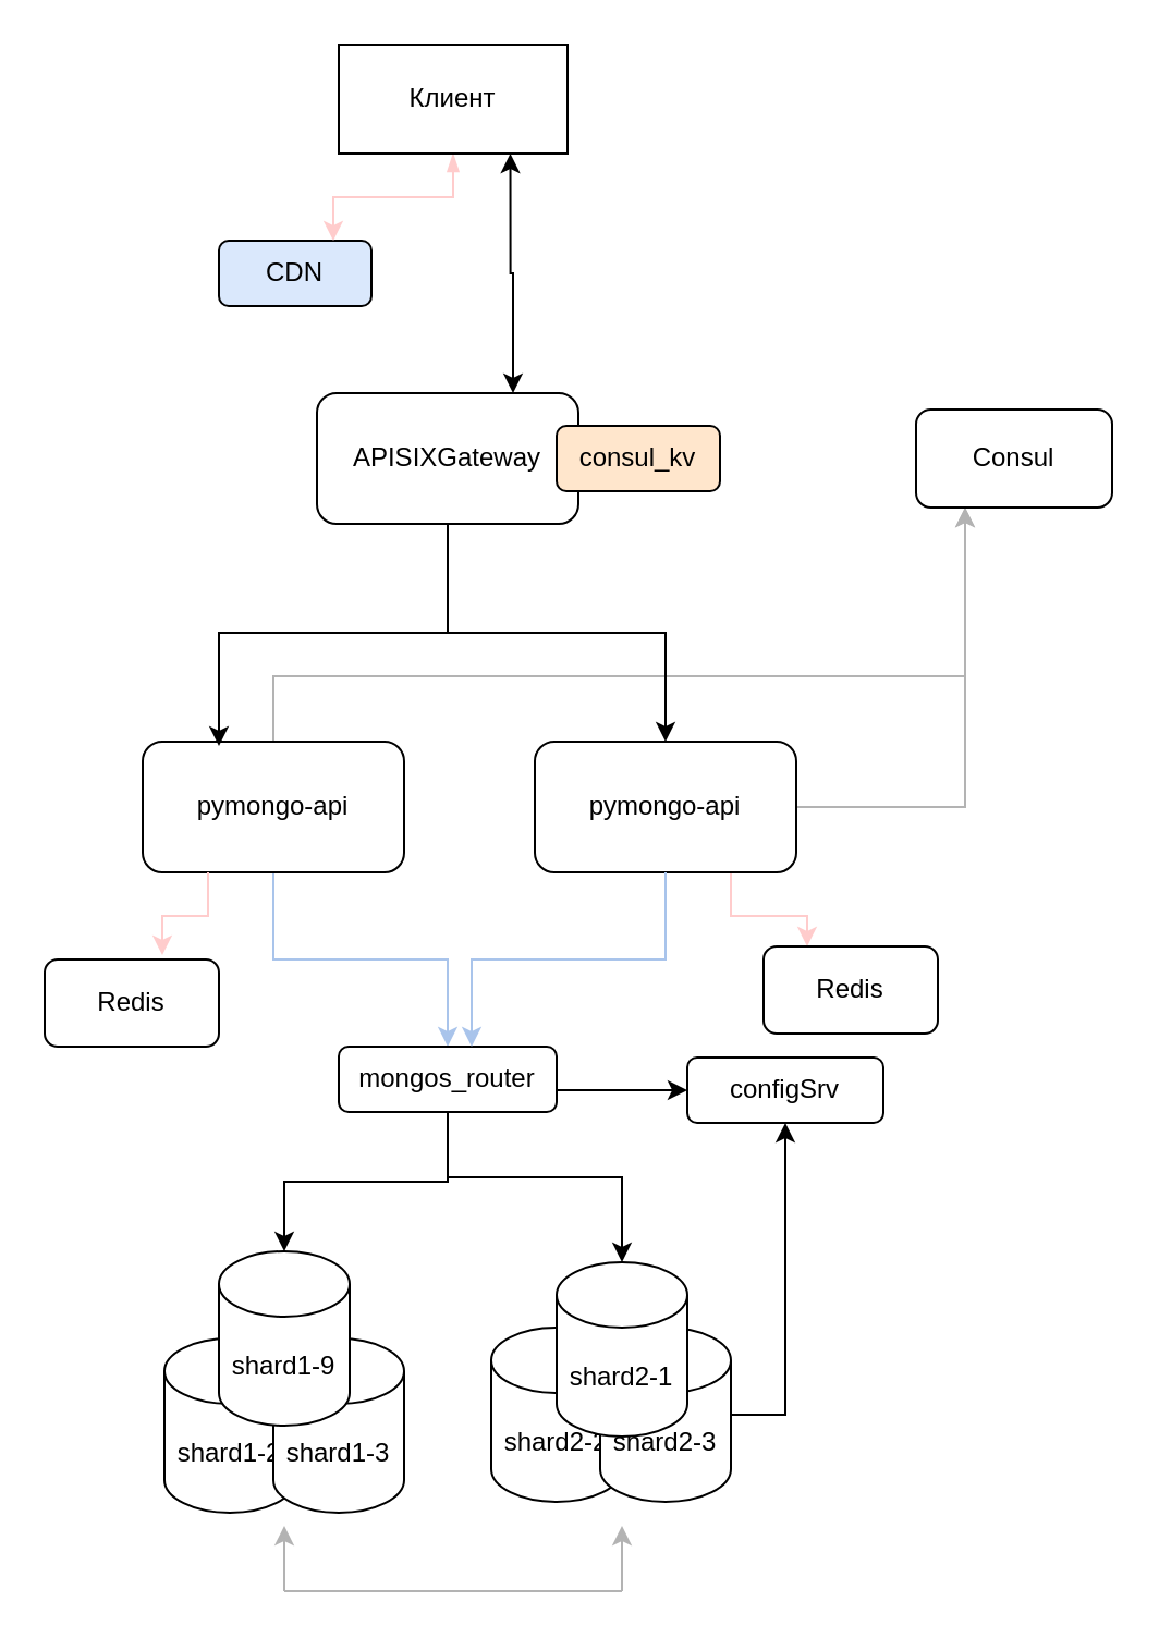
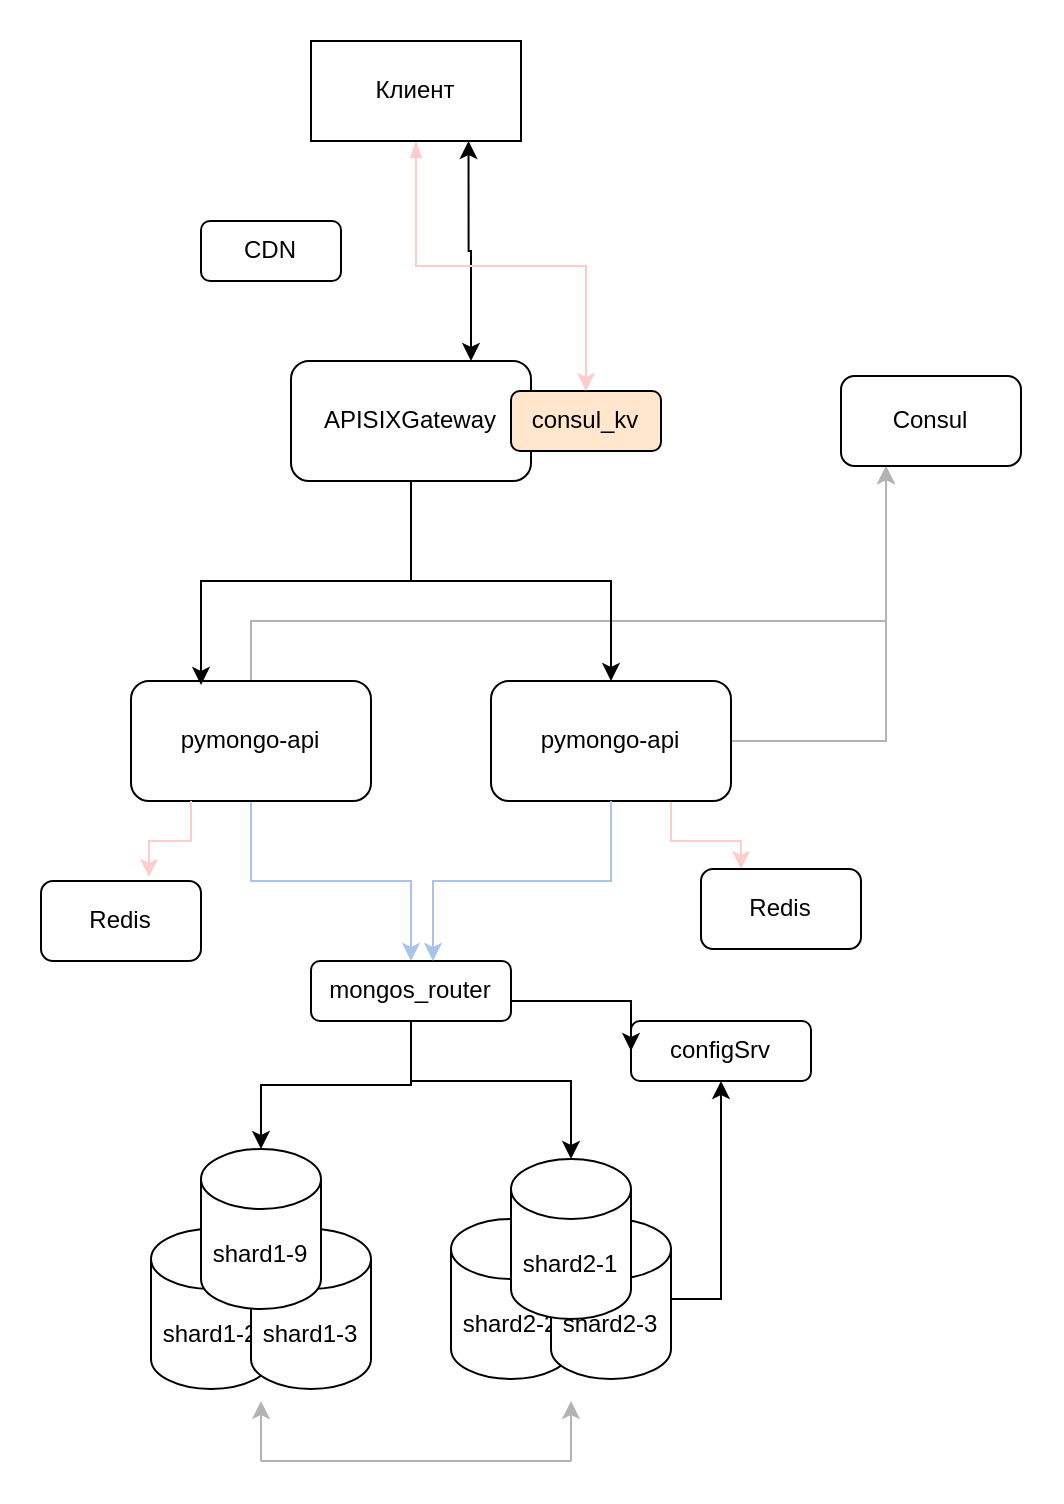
- <mxCell id="34" style="edgeStyle=orthogonalEdgeStyle;rounded=0;orthogonalLoop=1;jettySize=auto;html=1;entryX=0.75;entryY=0;entryDx=0;entryDy=0;strokeColor=#FFCCCC;startArrow=blockThin;startFill=1;" parent="1" source="35" target="22" edge="1"><mxGeometry relative="1" as="geometry" /></mxCell>
+ <mxCell id="34" style="edgeStyle=orthogonalEdgeStyle;rounded=0;orthogonalLoop=1;jettySize=auto;html=1;strokeColor=#FFCCCC;startArrow=blockThin;startFill=1;" parent="1" source="35" target="28" edge="1"><mxGeometry relative="1" as="geometry" /></mxCell>
- <mxCell id="22" value="CDN" style="rounded=1;whiteSpace=wrap;html=1;fillColor=#dae8fc;" parent="1" vertex="1"><mxGeometry x="100" y="110" width="70" height="30" as="geometry" /></mxCell>
+ <mxCell id="22" value="CDN" style="rounded=1;whiteSpace=wrap;html=1;" parent="1" vertex="1"><mxGeometry x="100" y="110" width="70" height="30" as="geometry" /></mxCell>
- <mxCell id="12" value="configSrv" style="rounded=1;whiteSpace=wrap;html=1;" parent="1" vertex="1"><mxGeometry x="315" y="485" width="90" height="30" as="geometry" /></mxCell>
+ <mxCell id="12" value="configSrv" style="rounded=1;whiteSpace=wrap;html=1;" parent="1" vertex="1"><mxGeometry x="315" y="510" width="90" height="30" as="geometry" /></mxCell>
